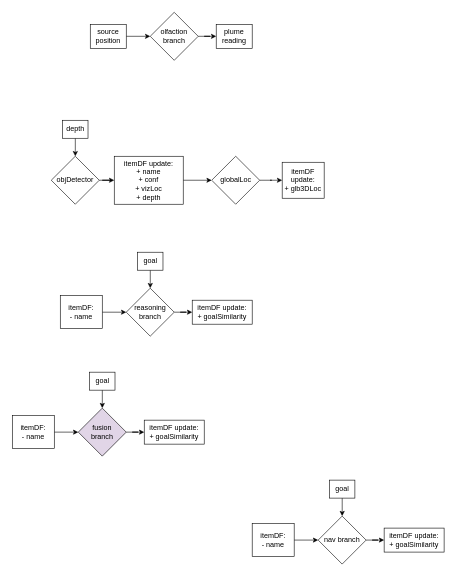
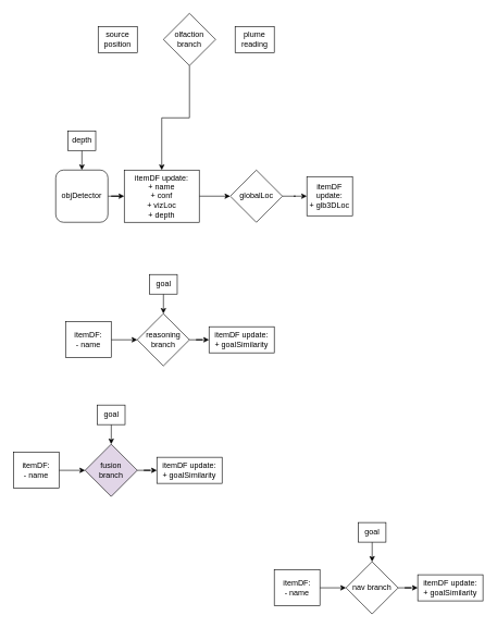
- <mxCell id="4" style="edgeStyle=orthogonalEdgeStyle;rounded=0;orthogonalLoop=1;jettySize=auto;html=1;entryX=0;entryY=0.5;entryDx=0;entryDy=0;" edge="1" parent="1" source="5" target="3"><mxGeometry relative="1" as="geometry" /></mxCell>
- <mxCell id="2" style="edgeStyle=orthogonalEdgeStyle;rounded=0;orthogonalLoop=1;jettySize=auto;html=1;entryX=0;entryY=0.5;entryDx=0;entryDy=0;" edge="1" parent="1" source="3" target="6"><mxGeometry relative="1" as="geometry" /></mxCell>
+ <mxCell id="2" style="edgeStyle=orthogonalEdgeStyle;rounded=0;orthogonalLoop=1;jettySize=auto;html=1;" edge="1" parent="1" source="3" target="10"><mxGeometry relative="1" as="geometry" /></mxCell>
- <mxCell id="8" value="objDetector" style="rhombus;whiteSpace=wrap;html=1;" vertex="1" parent="1"><mxGeometry x="85" y="260" width="80" height="80" as="geometry" /></mxCell>
+ <mxCell id="8" value="objDetector" style="whiteSpace=wrap;html=1;rounded=1;" vertex="1" parent="1"><mxGeometry x="85" y="260" width="80" height="80" as="geometry" /></mxCell>
